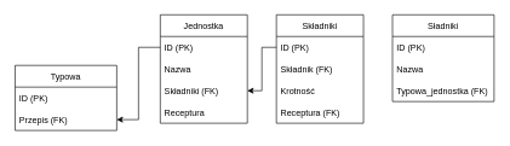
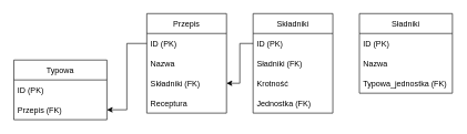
- <mxCell id="5" value="Jednostka" style="swimlane;fontStyle=0;childLayout=stackLayout;horizontal=1;startSize=30;horizontalStack=0;resizeParent=1;resizeParentMax=0;resizeLast=0;collapsible=1;marginBottom=0;" vertex="1" parent="1"><mxGeometry x="220" y="20" width="120" height="150" as="geometry" /></mxCell>
+ <mxCell id="5" value="Przepis" style="swimlane;fontStyle=0;childLayout=stackLayout;horizontal=1;startSize=30;horizontalStack=0;resizeParent=1;resizeParentMax=0;resizeLast=0;collapsible=1;marginBottom=0;" vertex="1" parent="1"><mxGeometry x="220" y="20" width="120" height="150" as="geometry" /></mxCell>
- <mxCell id="13" value="Składnik (FK)" style="text;strokeColor=none;fillColor=none;align=left;verticalAlign=middle;spacingLeft=4;spacingRight=4;overflow=hidden;points=[[0,0.5],[1,0.5]];portConstraint=eastwest;rotatable=0;" vertex="1" parent="11"><mxGeometry y="60" width="120" height="30" as="geometry" /></mxCell>
+ <mxCell id="13" value="Sładniki (FK)" style="text;strokeColor=none;fillColor=none;align=left;verticalAlign=middle;spacingLeft=4;spacingRight=4;overflow=hidden;points=[[0,0.5],[1,0.5]];portConstraint=eastwest;rotatable=0;" vertex="1" parent="11"><mxGeometry y="60" width="120" height="30" as="geometry" /></mxCell>
- <mxCell id="15" value="Receptura (FK)" style="text;strokeColor=none;fillColor=none;align=left;verticalAlign=middle;spacingLeft=4;spacingRight=4;overflow=hidden;points=[[0,0.5],[1,0.5]];portConstraint=eastwest;rotatable=0;" vertex="1" parent="11"><mxGeometry y="120" width="120" height="30" as="geometry" /></mxCell>
+ <mxCell id="15" value="Jednostka (FK)" style="text;strokeColor=none;fillColor=none;align=left;verticalAlign=middle;spacingLeft=4;spacingRight=4;overflow=hidden;points=[[0,0.5],[1,0.5]];portConstraint=eastwest;rotatable=0;" vertex="1" parent="11"><mxGeometry y="120" width="120" height="30" as="geometry" /></mxCell>
